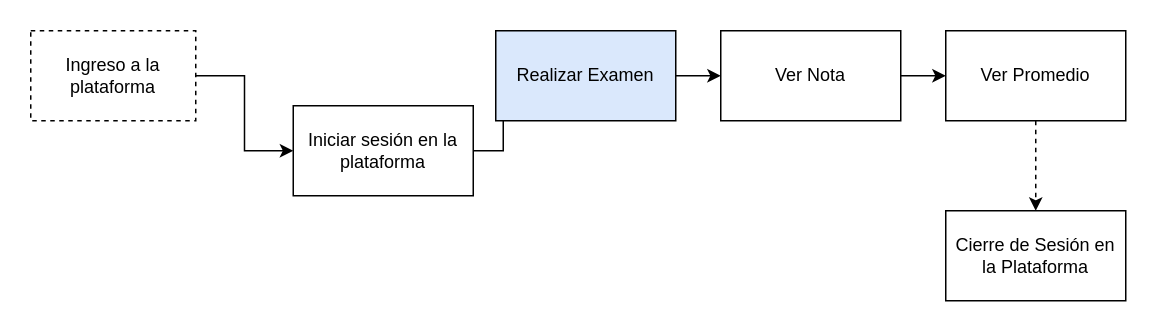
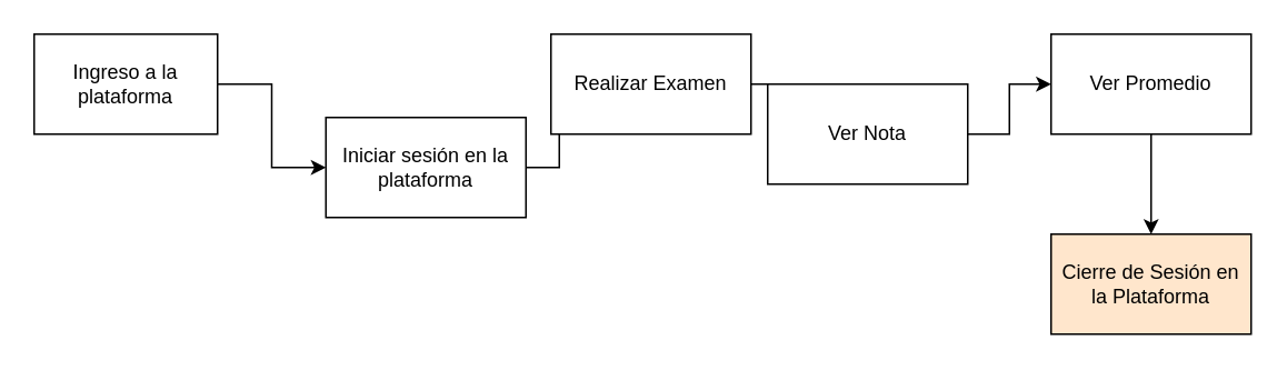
- <mxCell id="3" value="Ingreso a la plataforma" style="rounded=0;whiteSpace=wrap;html=1;dashed=1;" vertex="1" parent="1"><mxGeometry x="20" y="20" width="110" height="60" as="geometry" /></mxCell>
+ <mxCell id="3" value="Ingreso a la plataforma" style="rounded=0;whiteSpace=wrap;html=1;" vertex="1" parent="1"><mxGeometry x="20" y="20" width="110" height="60" as="geometry" /></mxCell>
- <mxCell id="7" value="Realizar Examen" style="rounded=0;whiteSpace=wrap;html=1;fillColor=#dae8fc;" vertex="1" parent="1"><mxGeometry x="330" y="20" width="120" height="60" as="geometry" /></mxCell>
+ <mxCell id="7" value="Realizar Examen" style="rounded=0;whiteSpace=wrap;html=1;" vertex="1" parent="1"><mxGeometry x="330" y="20" width="120" height="60" as="geometry" /></mxCell>
- <mxCell id="9" value="Ver Nota" style="rounded=0;whiteSpace=wrap;html=1;" vertex="1" parent="1"><mxGeometry x="480" y="20" width="120" height="60" as="geometry" /></mxCell>
+ <mxCell id="9" value="Ver Nota" style="rounded=0;whiteSpace=wrap;html=1;" vertex="1" parent="1"><mxGeometry x="460" y="50" width="120" height="60" as="geometry" /></mxCell>
- <mxCell id="10" style="edgeStyle=orthogonalEdgeStyle;rounded=0;orthogonalLoop=1;jettySize=auto;html=1;entryX=0.5;entryY=0;entryDx=0;entryDy=0;dashed=1;" edge="1" parent="1" source="11" target="12"><mxGeometry relative="1" as="geometry"><Array as="points" /></mxGeometry></mxCell>
+ <mxCell id="10" style="edgeStyle=orthogonalEdgeStyle;rounded=0;orthogonalLoop=1;jettySize=auto;html=1;entryX=0.5;entryY=0;entryDx=0;entryDy=0;" edge="1" parent="1" source="11" target="12"><mxGeometry relative="1" as="geometry"><Array as="points" /></mxGeometry></mxCell>
- <mxCell id="12" value="Cierre de Sesión en la Plataforma" style="rounded=0;whiteSpace=wrap;html=1;" vertex="1" parent="1"><mxGeometry x="630" y="140" width="120" height="60" as="geometry" /></mxCell>
+ <mxCell id="12" value="Cierre de Sesión en la Plataforma" style="rounded=0;whiteSpace=wrap;html=1;fillColor=#ffe6cc;" vertex="1" parent="1"><mxGeometry x="630" y="140" width="120" height="60" as="geometry" /></mxCell>
